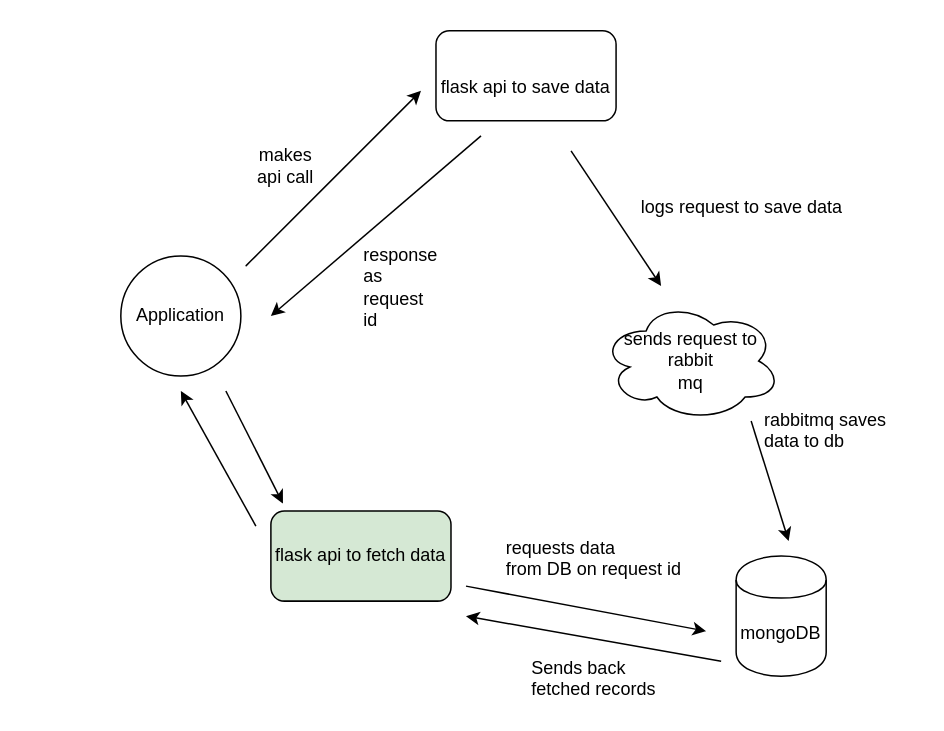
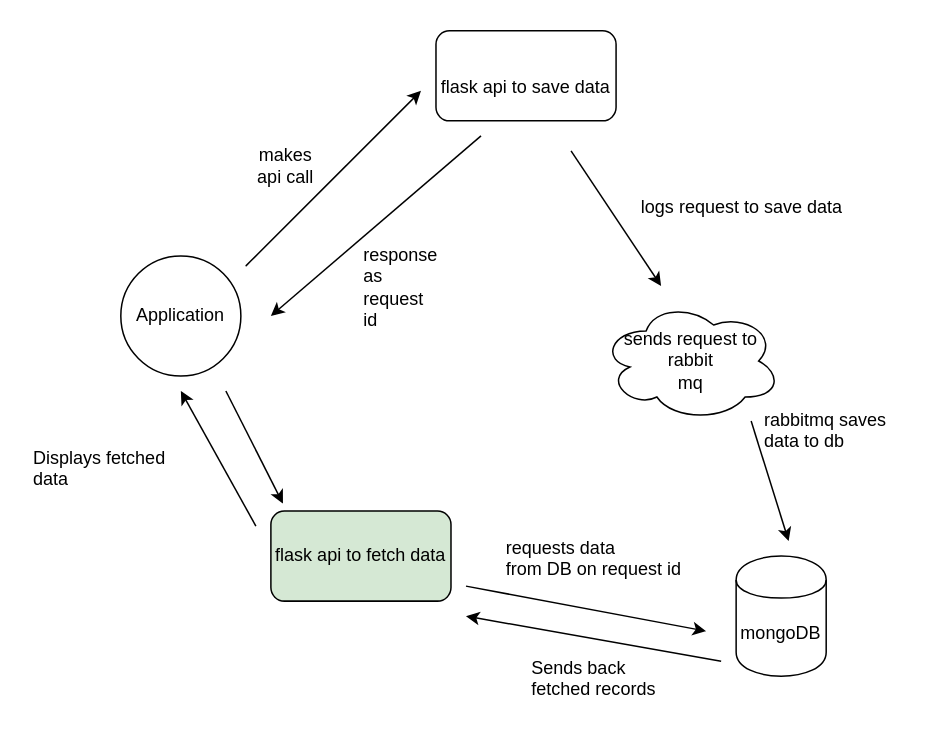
+ <mxCell id="22" value="Displays fetched&lt;br&gt;data" style="text;html=1;resizable=0;points=[];autosize=1;align=left;verticalAlign=top;spacingTop=-4;" vertex="1" parent="1"><mxGeometry x="20" y="295" width="100" height="30" as="geometry" /></mxCell>
